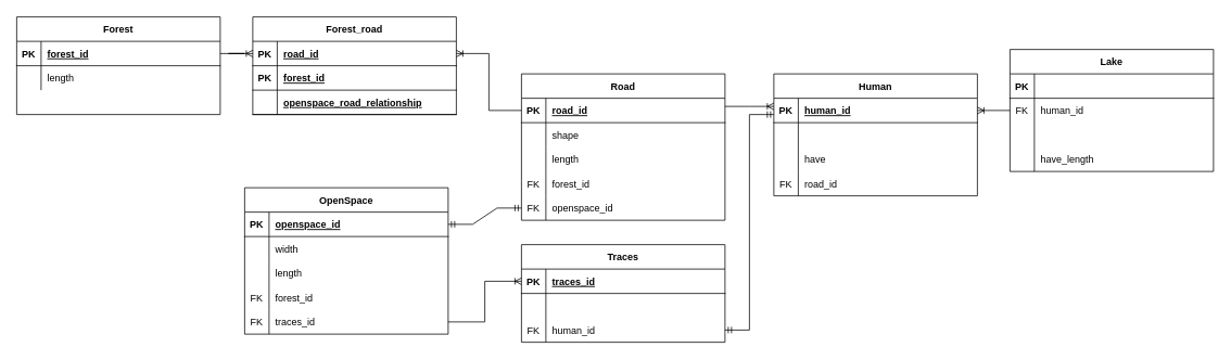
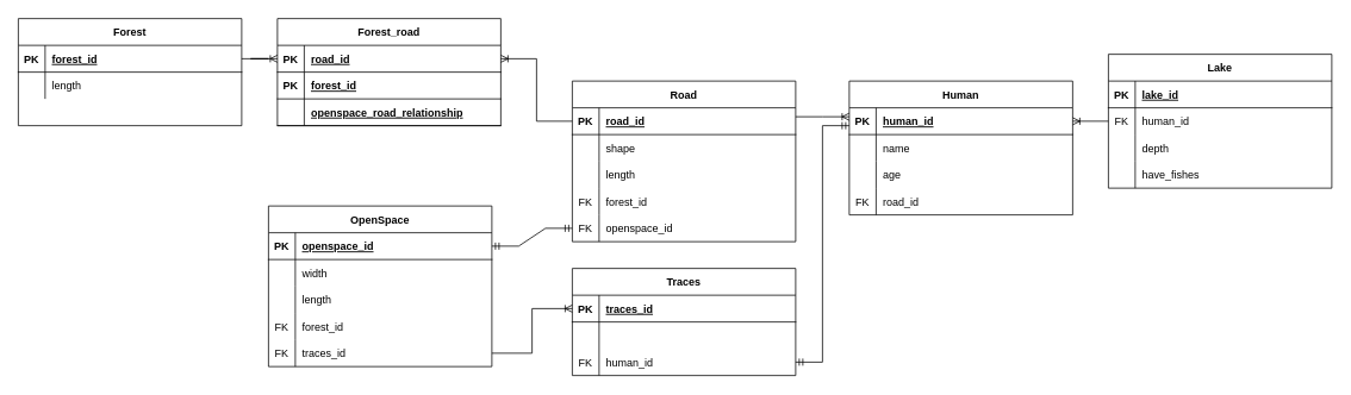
+ <mxCell id="27" value="lake_id" style="shape=partialRectangle;overflow=hidden;connectable=0;fillColor=none;top=0;left=0;bottom=0;right=0;align=left;spacingLeft=6;fontStyle=5;" parent="25" vertex="1"><mxGeometry x="30" width="220" height="30" as="geometry"><mxRectangle width="220" height="30" as="alternateBounds" /></mxGeometry></mxCell>
+ <mxCell id="8" value="name" style="shape=partialRectangle;overflow=hidden;connectable=0;fillColor=none;top=0;left=0;bottom=0;right=0;align=left;spacingLeft=6;" parent="6" vertex="1"><mxGeometry x="30" width="220" height="30" as="geometry"><mxRectangle width="220" height="30" as="alternateBounds" /></mxGeometry></mxCell>
+ <mxCell id="33" value="depth" style="shape=partialRectangle;overflow=hidden;connectable=0;fillColor=none;top=0;left=0;bottom=0;right=0;align=left;spacingLeft=6;" vertex="1" parent="31"><mxGeometry x="30" width="220" height="30" as="geometry"><mxRectangle width="220" height="30" as="alternateBounds" /></mxGeometry></mxCell>
- <mxCell id="11" value="have" style="shape=partialRectangle;overflow=hidden;connectable=0;fillColor=none;top=0;left=0;bottom=0;right=0;align=left;spacingLeft=6;" vertex="1" parent="9"><mxGeometry x="30" width="220" height="30" as="geometry"><mxRectangle width="220" height="30" as="alternateBounds" /></mxGeometry></mxCell>
+ <mxCell id="11" value="age" style="shape=partialRectangle;overflow=hidden;connectable=0;fillColor=none;top=0;left=0;bottom=0;right=0;align=left;spacingLeft=6;" vertex="1" parent="9"><mxGeometry x="30" width="220" height="30" as="geometry"><mxRectangle width="220" height="30" as="alternateBounds" /></mxGeometry></mxCell>
- <mxCell id="36" value="have_length" style="shape=partialRectangle;overflow=hidden;connectable=0;fillColor=none;top=0;left=0;bottom=0;right=0;align=left;spacingLeft=6;" vertex="1" parent="34"><mxGeometry x="30" width="220" height="30" as="geometry"><mxRectangle width="220" height="30" as="alternateBounds" /></mxGeometry></mxCell>
+ <mxCell id="36" value="have_fishes" style="shape=partialRectangle;overflow=hidden;connectable=0;fillColor=none;top=0;left=0;bottom=0;right=0;align=left;spacingLeft=6;" vertex="1" parent="34"><mxGeometry x="30" width="220" height="30" as="geometry"><mxRectangle width="220" height="30" as="alternateBounds" /></mxGeometry></mxCell>
